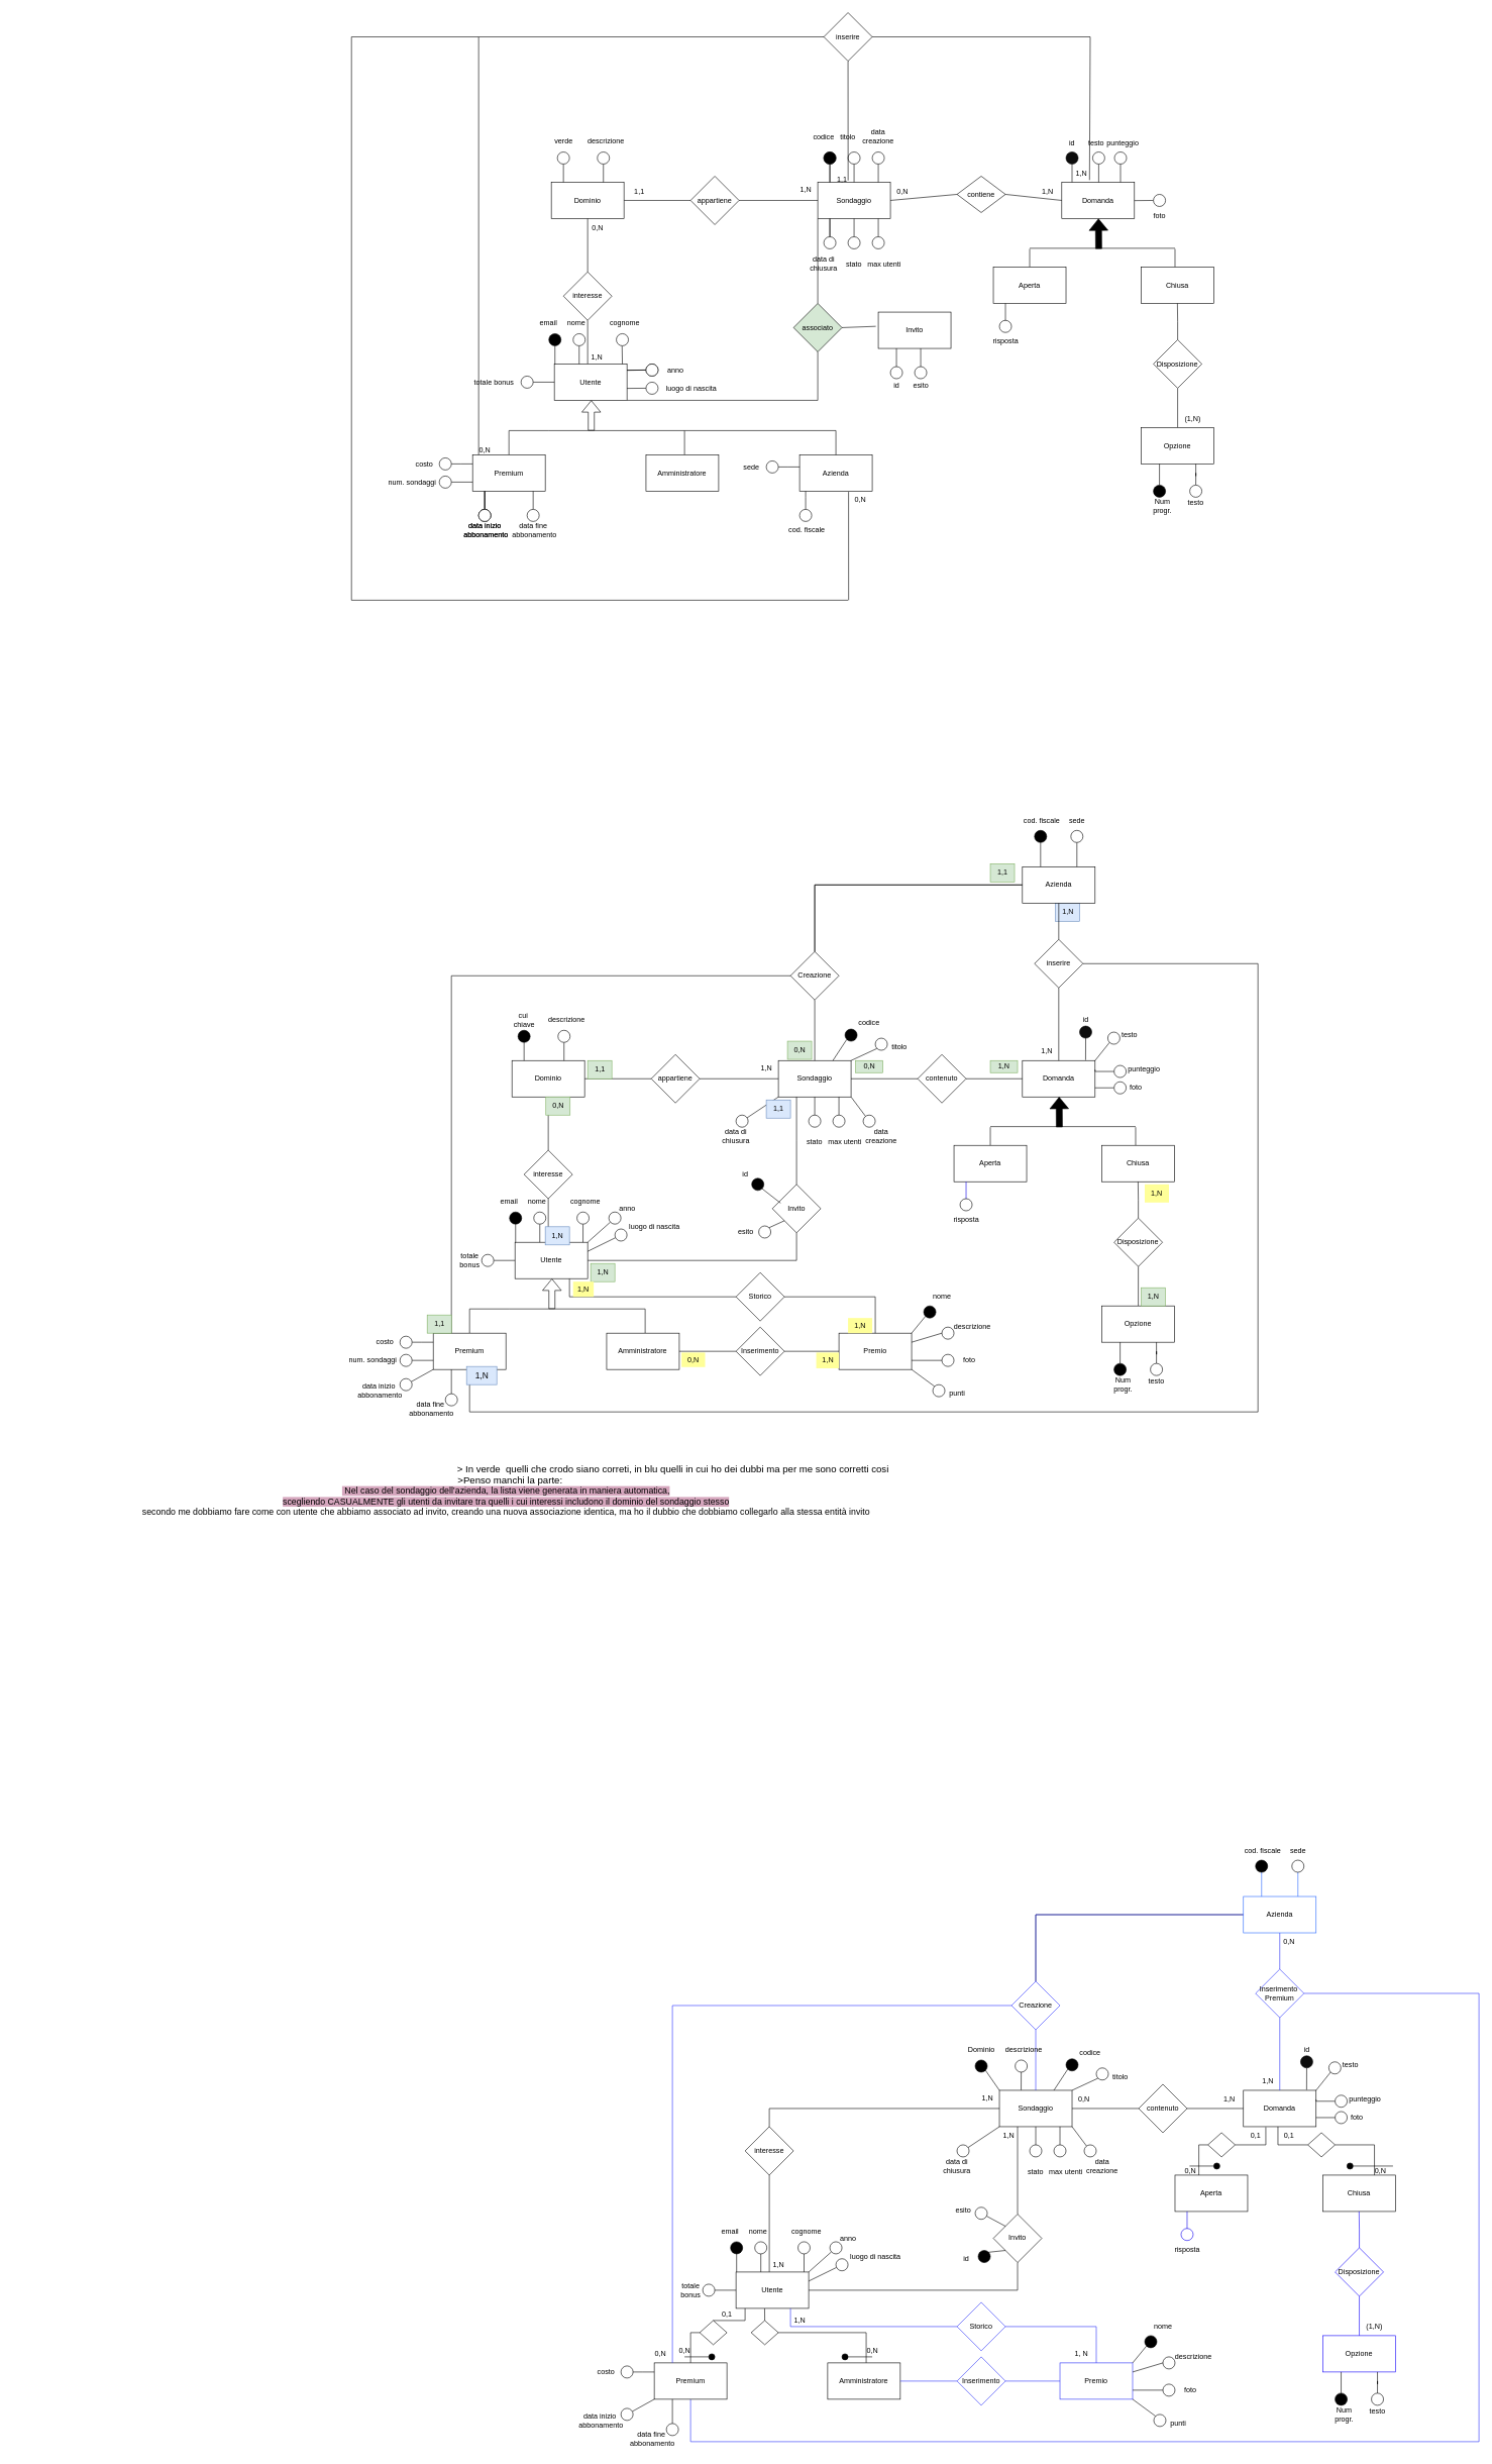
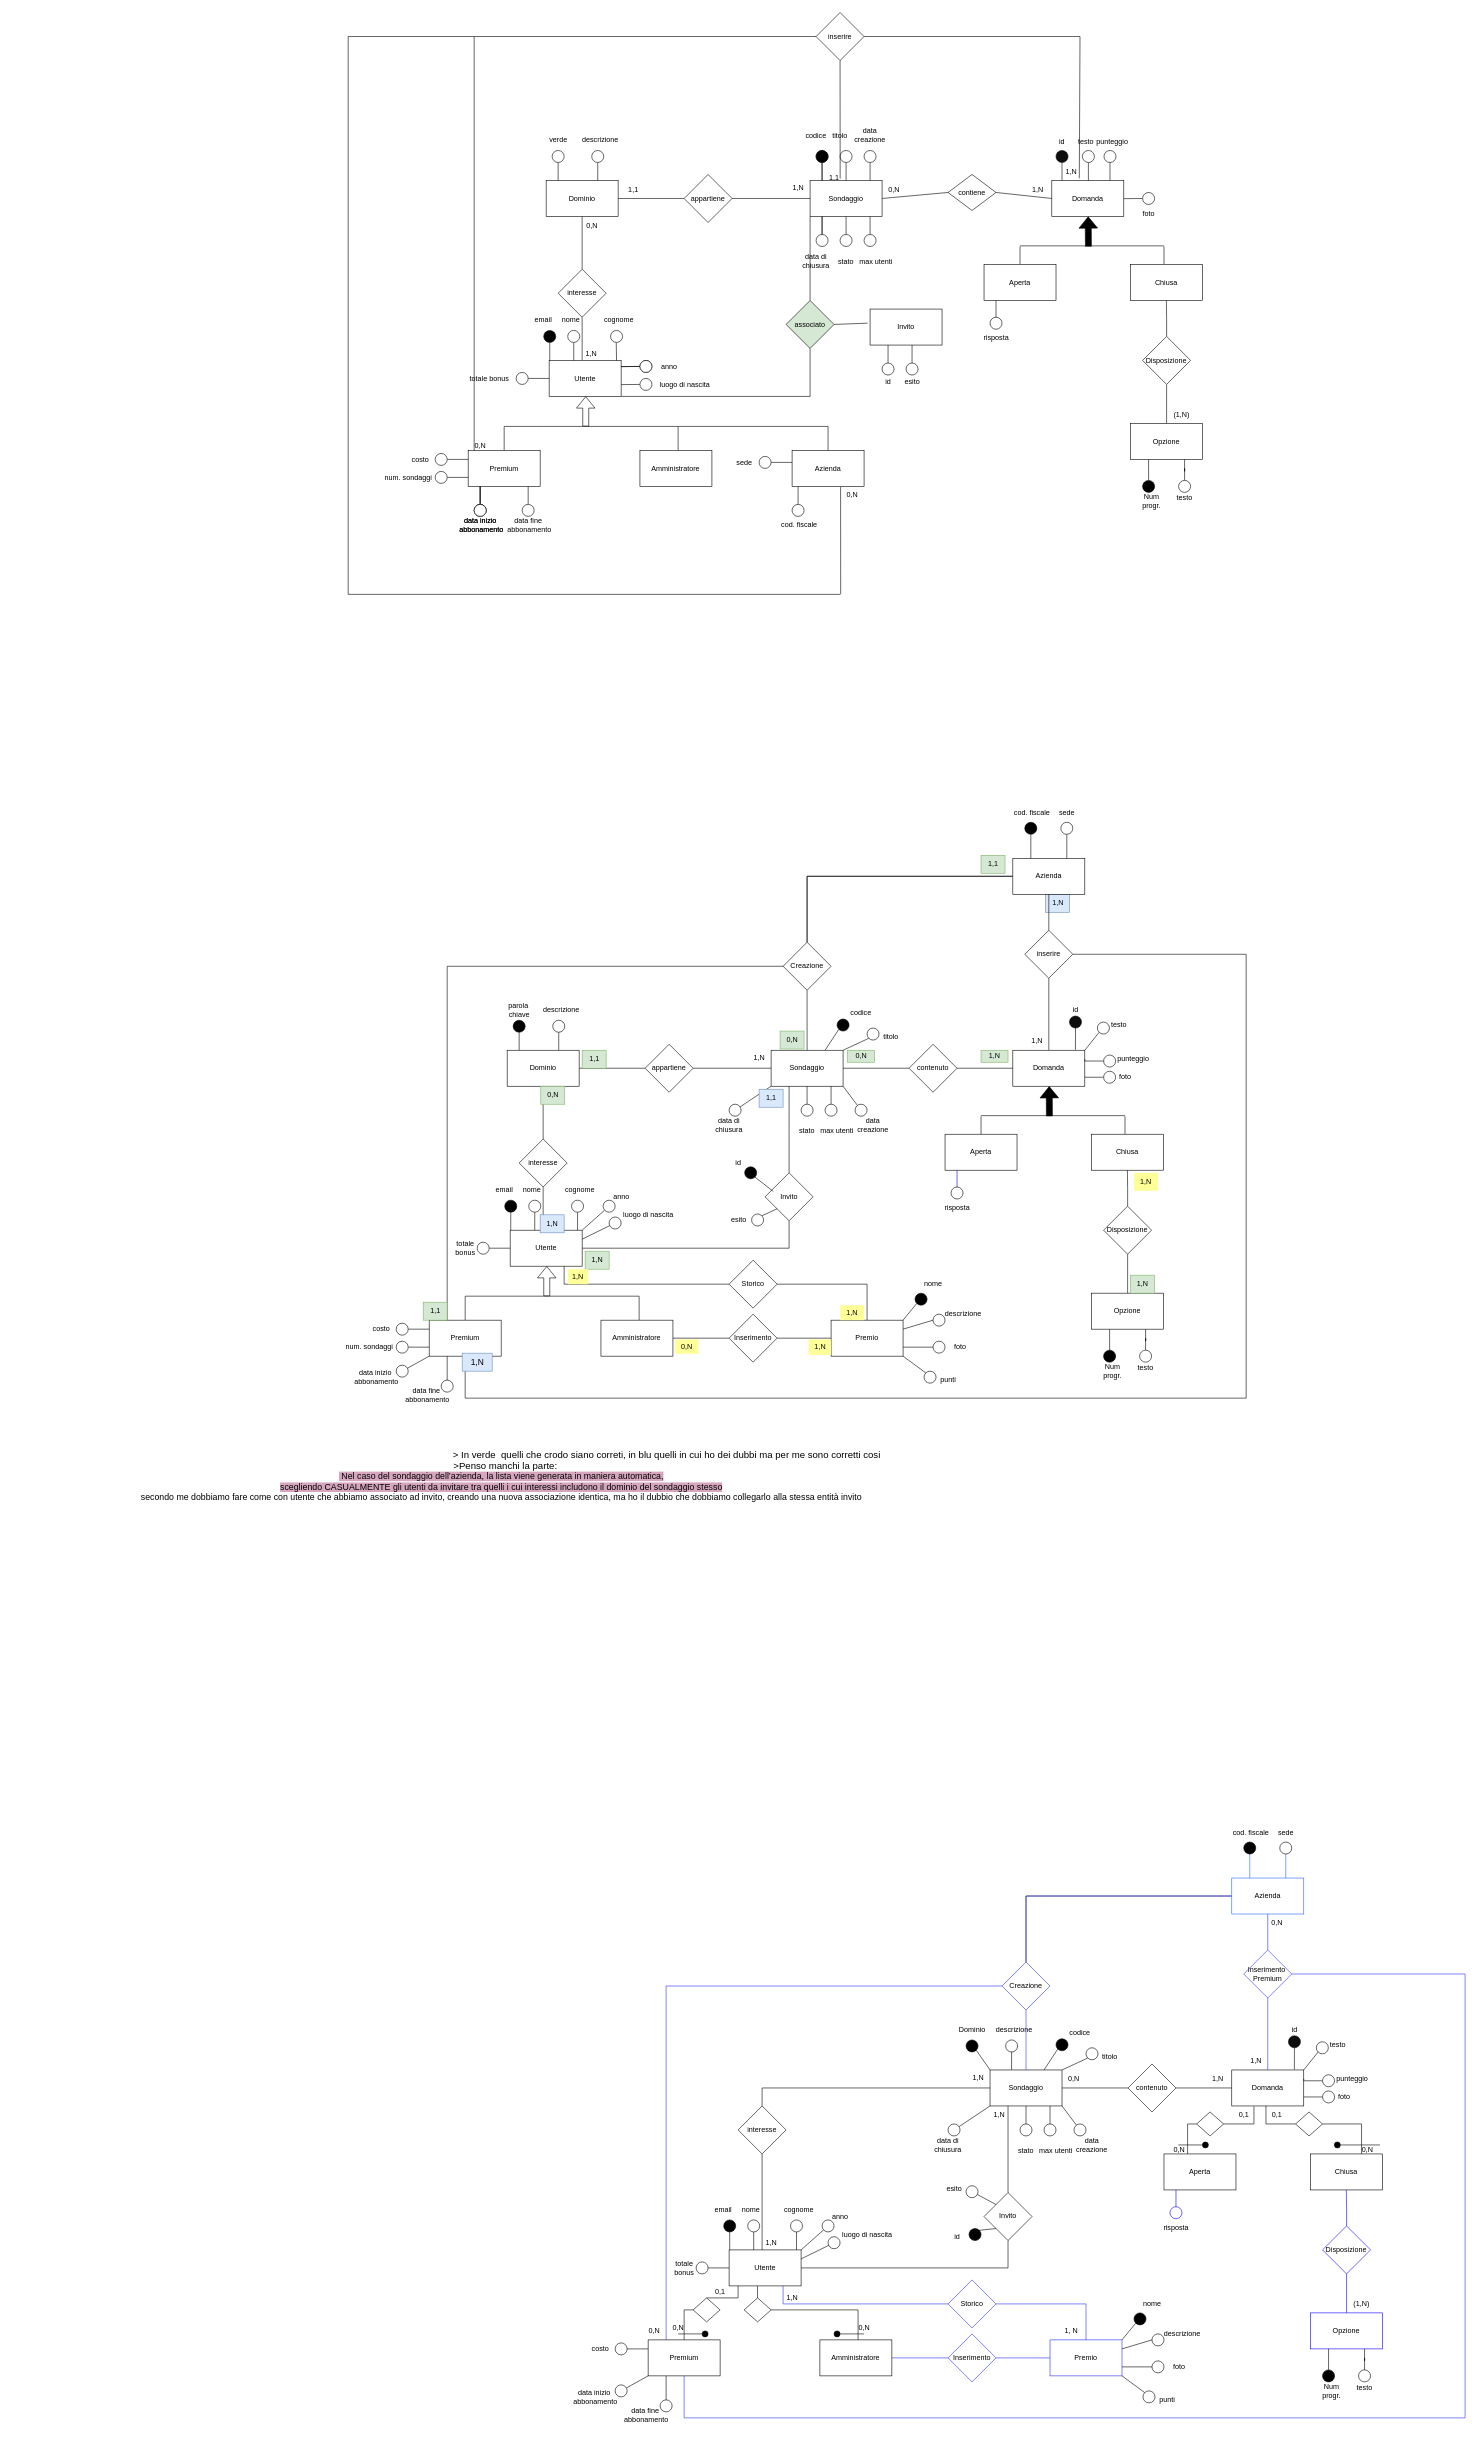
- <mxCell id="208" value="cui&amp;nbsp;&lt;br&gt;chiave" style="text;html=1;align=center;verticalAlign=middle;resizable=0;points=[];autosize=1;strokeColor=none;fillColor=none;" vertex="1" parent="1"><mxGeometry x="835" y="1663" width="60" height="40" as="geometry" /></mxCell>
+ <mxCell id="208" value="parola&amp;nbsp;&lt;br&gt;chiave" style="text;html=1;align=center;verticalAlign=middle;resizable=0;points=[];autosize=1;strokeColor=none;fillColor=none;" vertex="1" parent="1"><mxGeometry x="835" y="1663" width="60" height="40" as="geometry" /></mxCell>
